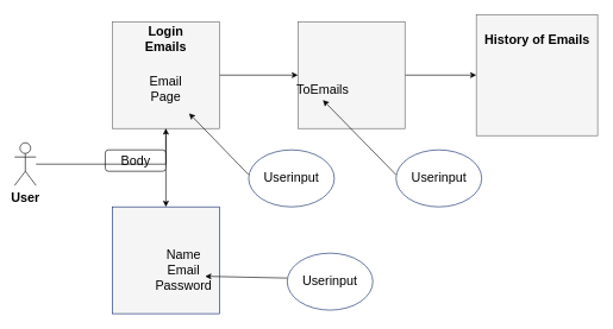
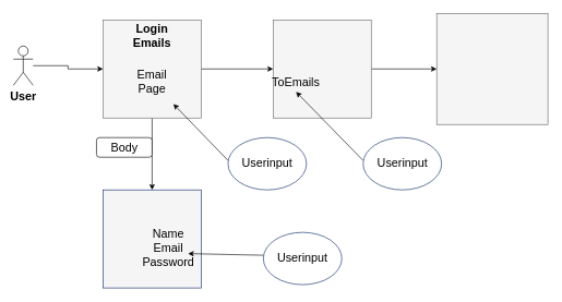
- <mxCell id="12" value="History of Emails" style="text;html=1;strokeColor=none;fillColor=none;align=center;verticalAlign=middle;whiteSpace=wrap;rounded=0;fontSize=18;fontStyle=1" vertex="1" parent="1"><mxGeometry x="674.5" y="40" width="155" height="30" as="geometry" /></mxCell>
- <mxCell id="20" value="&lt;b&gt;User&lt;/b&gt;" style="shape=umlActor;verticalLabelPosition=bottom;verticalAlign=top;html=1;outlineConnect=0;fontSize=18;" vertex="1" parent="1"><mxGeometry x="20" y="200" width="30" height="60" as="geometry" /></mxCell>
+ <mxCell id="20" value="&lt;b&gt;User&lt;/b&gt;" style="shape=umlActor;verticalLabelPosition=bottom;verticalAlign=top;html=1;outlineConnect=0;fontSize=18;" vertex="1" parent="1"><mxGeometry x="20" y="70" width="30" height="60" as="geometry" /></mxCell>
